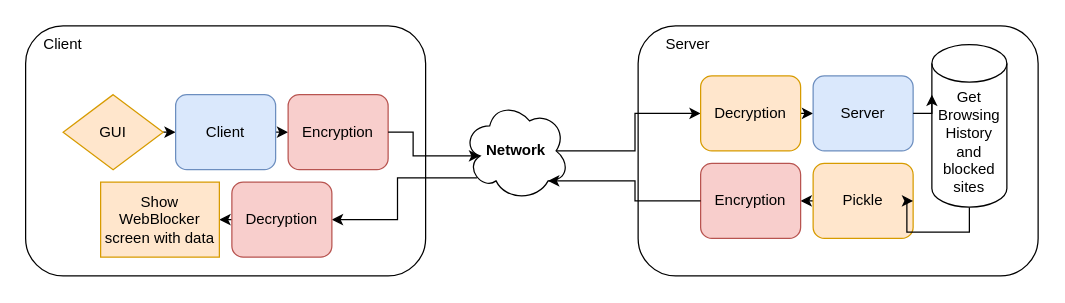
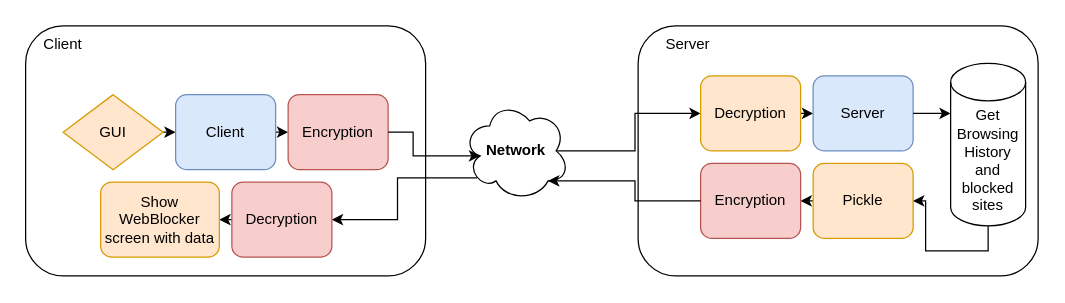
- <mxCell id="26" value="Get Browsing History and blocked sites" style="shape=cylinder3;whiteSpace=wrap;html=1;boundedLbl=1;backgroundOutline=1;size=15;" vertex="1" parent="1"><mxGeometry x="745" y="35" width="60" height="130" as="geometry" /></mxCell>
+ <mxCell id="26" value="Get Browsing History and blocked sites" style="shape=cylinder3;whiteSpace=wrap;html=1;boundedLbl=1;backgroundOutline=1;size=15;" vertex="1" parent="1"><mxGeometry x="760" y="50" width="60" height="130" as="geometry" /></mxCell>
- <mxCell id="24" value="Show WebBlocker screen with data" style="whiteSpace=wrap;html=1;fillColor=#ffe6cc;strokeColor=#d79b00;rounded=0;" vertex="1" parent="1"><mxGeometry x="80" y="145" width="95" height="60" as="geometry" /></mxCell>
+ <mxCell id="24" value="Show WebBlocker screen with data" style="rounded=1;whiteSpace=wrap;html=1;fillColor=#ffe6cc;strokeColor=#d79b00;" vertex="1" parent="1"><mxGeometry x="80" y="145" width="95" height="60" as="geometry" /></mxCell>
